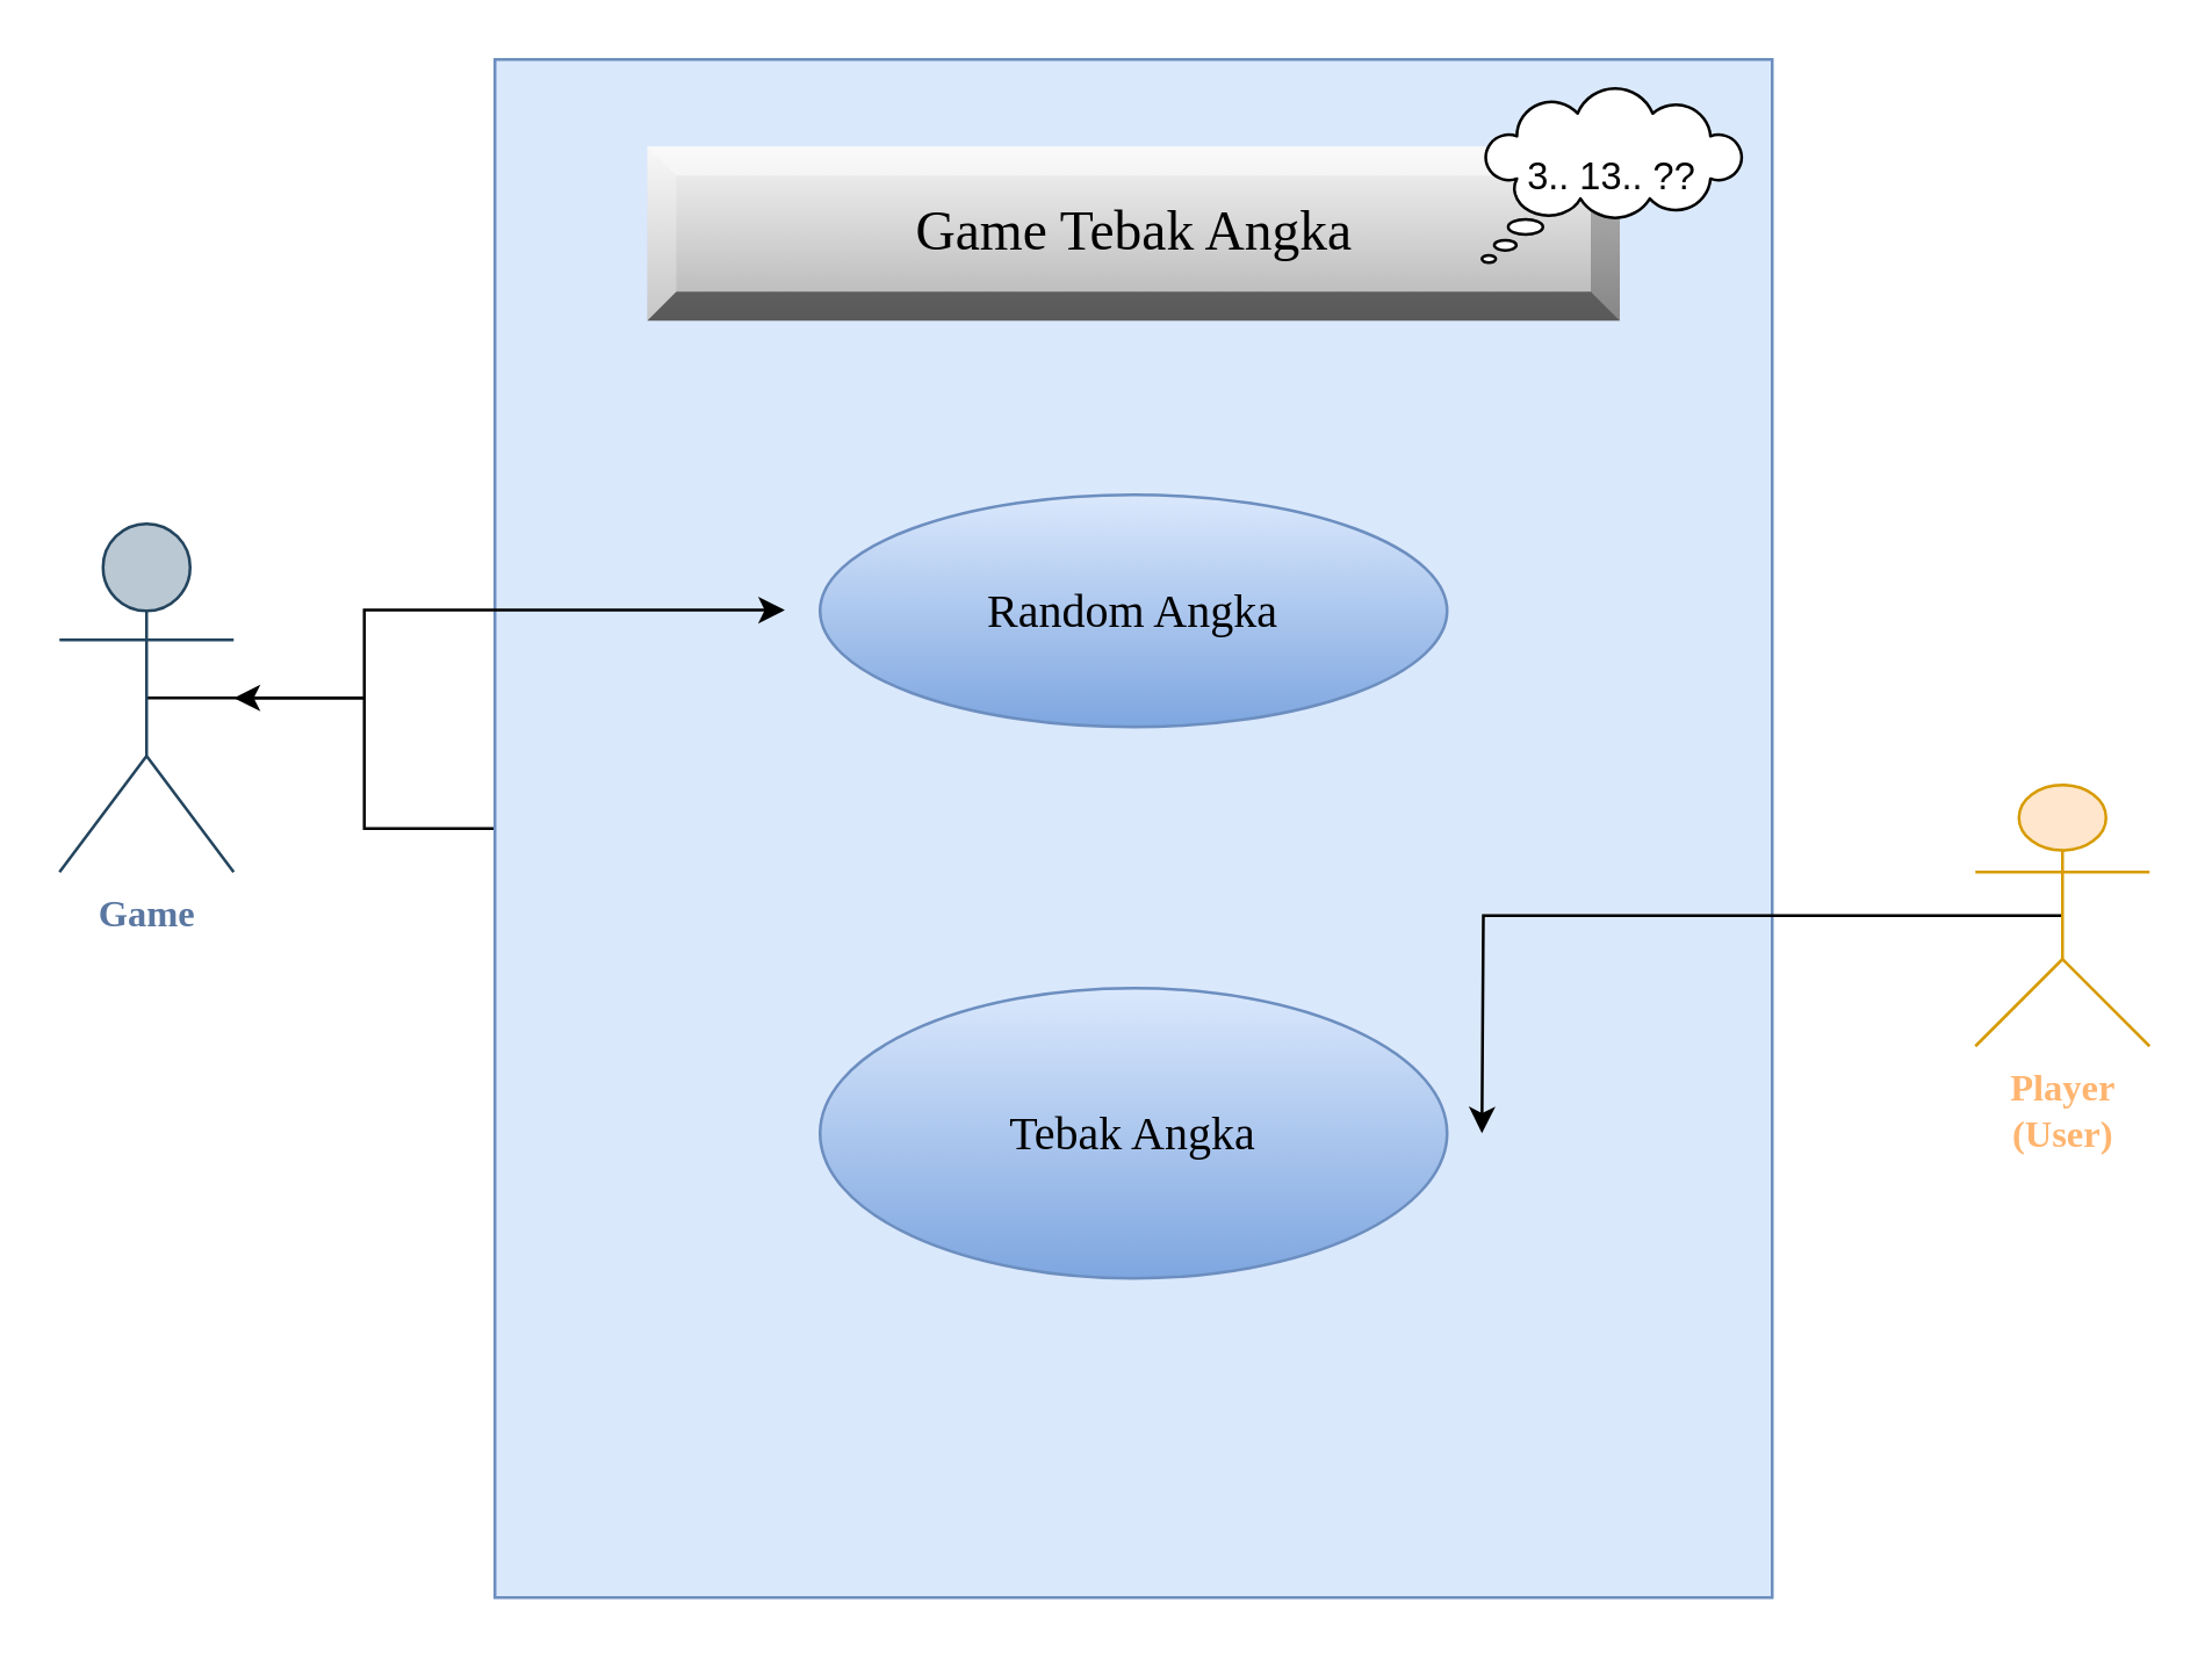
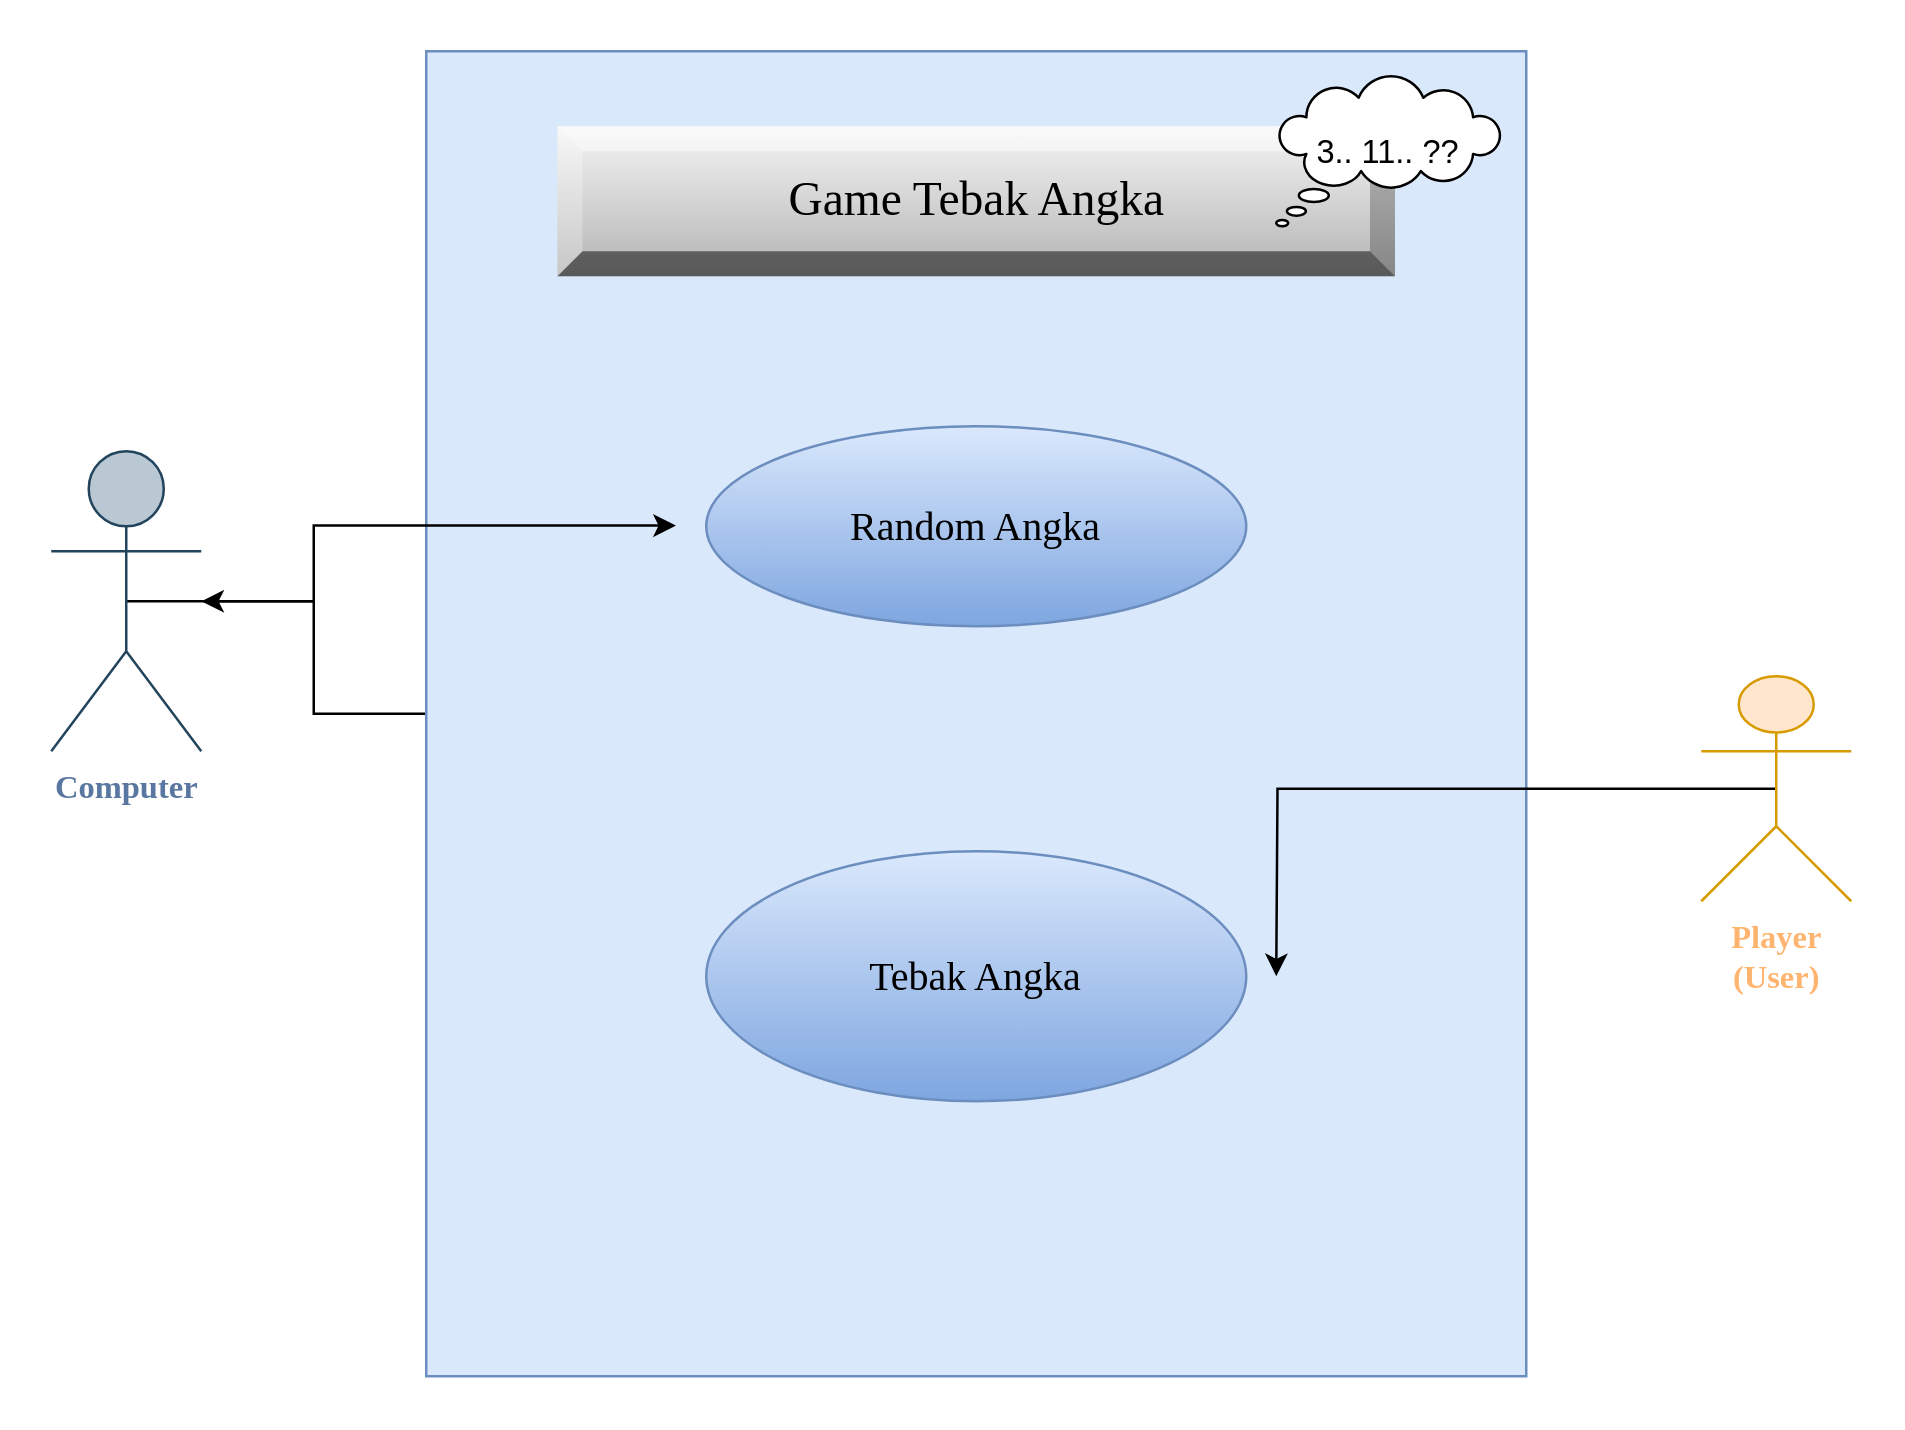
- <mxCell id="11" value="&lt;font style=&quot;font-size: 13px;&quot;&gt;3.. 13.. ??&lt;/font&gt;" style="whiteSpace=wrap;html=1;shape=mxgraph.basic.cloud_callout" vertex="1" parent="1"><mxGeometry x="510" y="30" width="90" height="60" as="geometry" /></mxCell>
+ <mxCell id="11" value="&lt;font style=&quot;font-size: 13px;&quot;&gt;3.. 11.. ??&lt;/font&gt;" style="whiteSpace=wrap;html=1;shape=mxgraph.basic.cloud_callout" vertex="1" parent="1"><mxGeometry x="510" y="30" width="90" height="60" as="geometry" /></mxCell>
- <mxCell id="6" value="&lt;font color=&quot;#5a77a1&quot; face=&quot;Comic Sans MS&quot; style=&quot;font-size: 13px;&quot;&gt;&lt;b style=&quot;font-size: 13px;&quot;&gt;Game&lt;/b&gt;&lt;/font&gt;" style="shape=umlActor;verticalLabelPosition=bottom;verticalAlign=top;html=1;fillColor=#bac8d3;strokeColor=#23445d;fontSize=13;" vertex="1" parent="1"><mxGeometry x="20" y="180" width="60" height="120" as="geometry" /></mxCell>
+ <mxCell id="6" value="&lt;font color=&quot;#5a77a1&quot; face=&quot;Comic Sans MS&quot; style=&quot;font-size: 13px;&quot;&gt;&lt;b style=&quot;font-size: 13px;&quot;&gt;Computer&lt;/b&gt;&lt;/font&gt;" style="shape=umlActor;verticalLabelPosition=bottom;verticalAlign=top;html=1;fillColor=#bac8d3;strokeColor=#23445d;fontSize=13;" vertex="1" parent="1"><mxGeometry x="20" y="180" width="60" height="120" as="geometry" /></mxCell>
